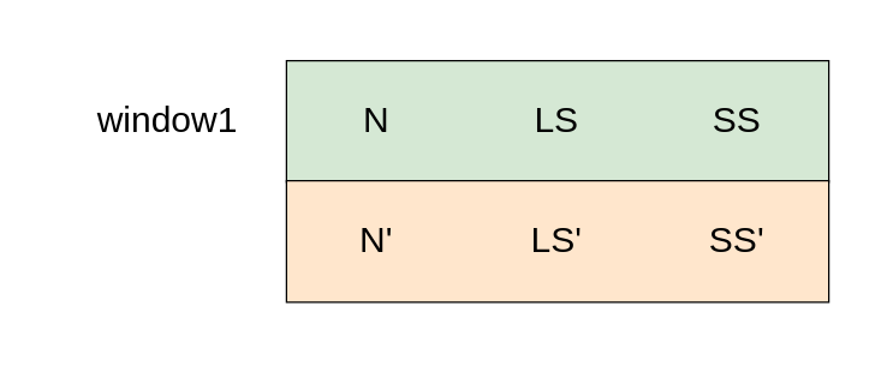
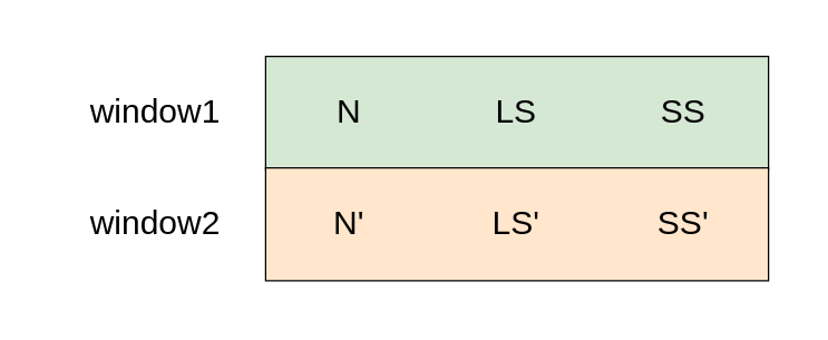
+ <mxCell id="13" value="window2" style="text;html=1;align=center;verticalAlign=middle;resizable=0;points=[];autosize=1;strokeColor=none;fillColor=none;" vertex="1" parent="1"><mxGeometry x="20" y="65" width="70" height="30" as="geometry" /></mxCell>
